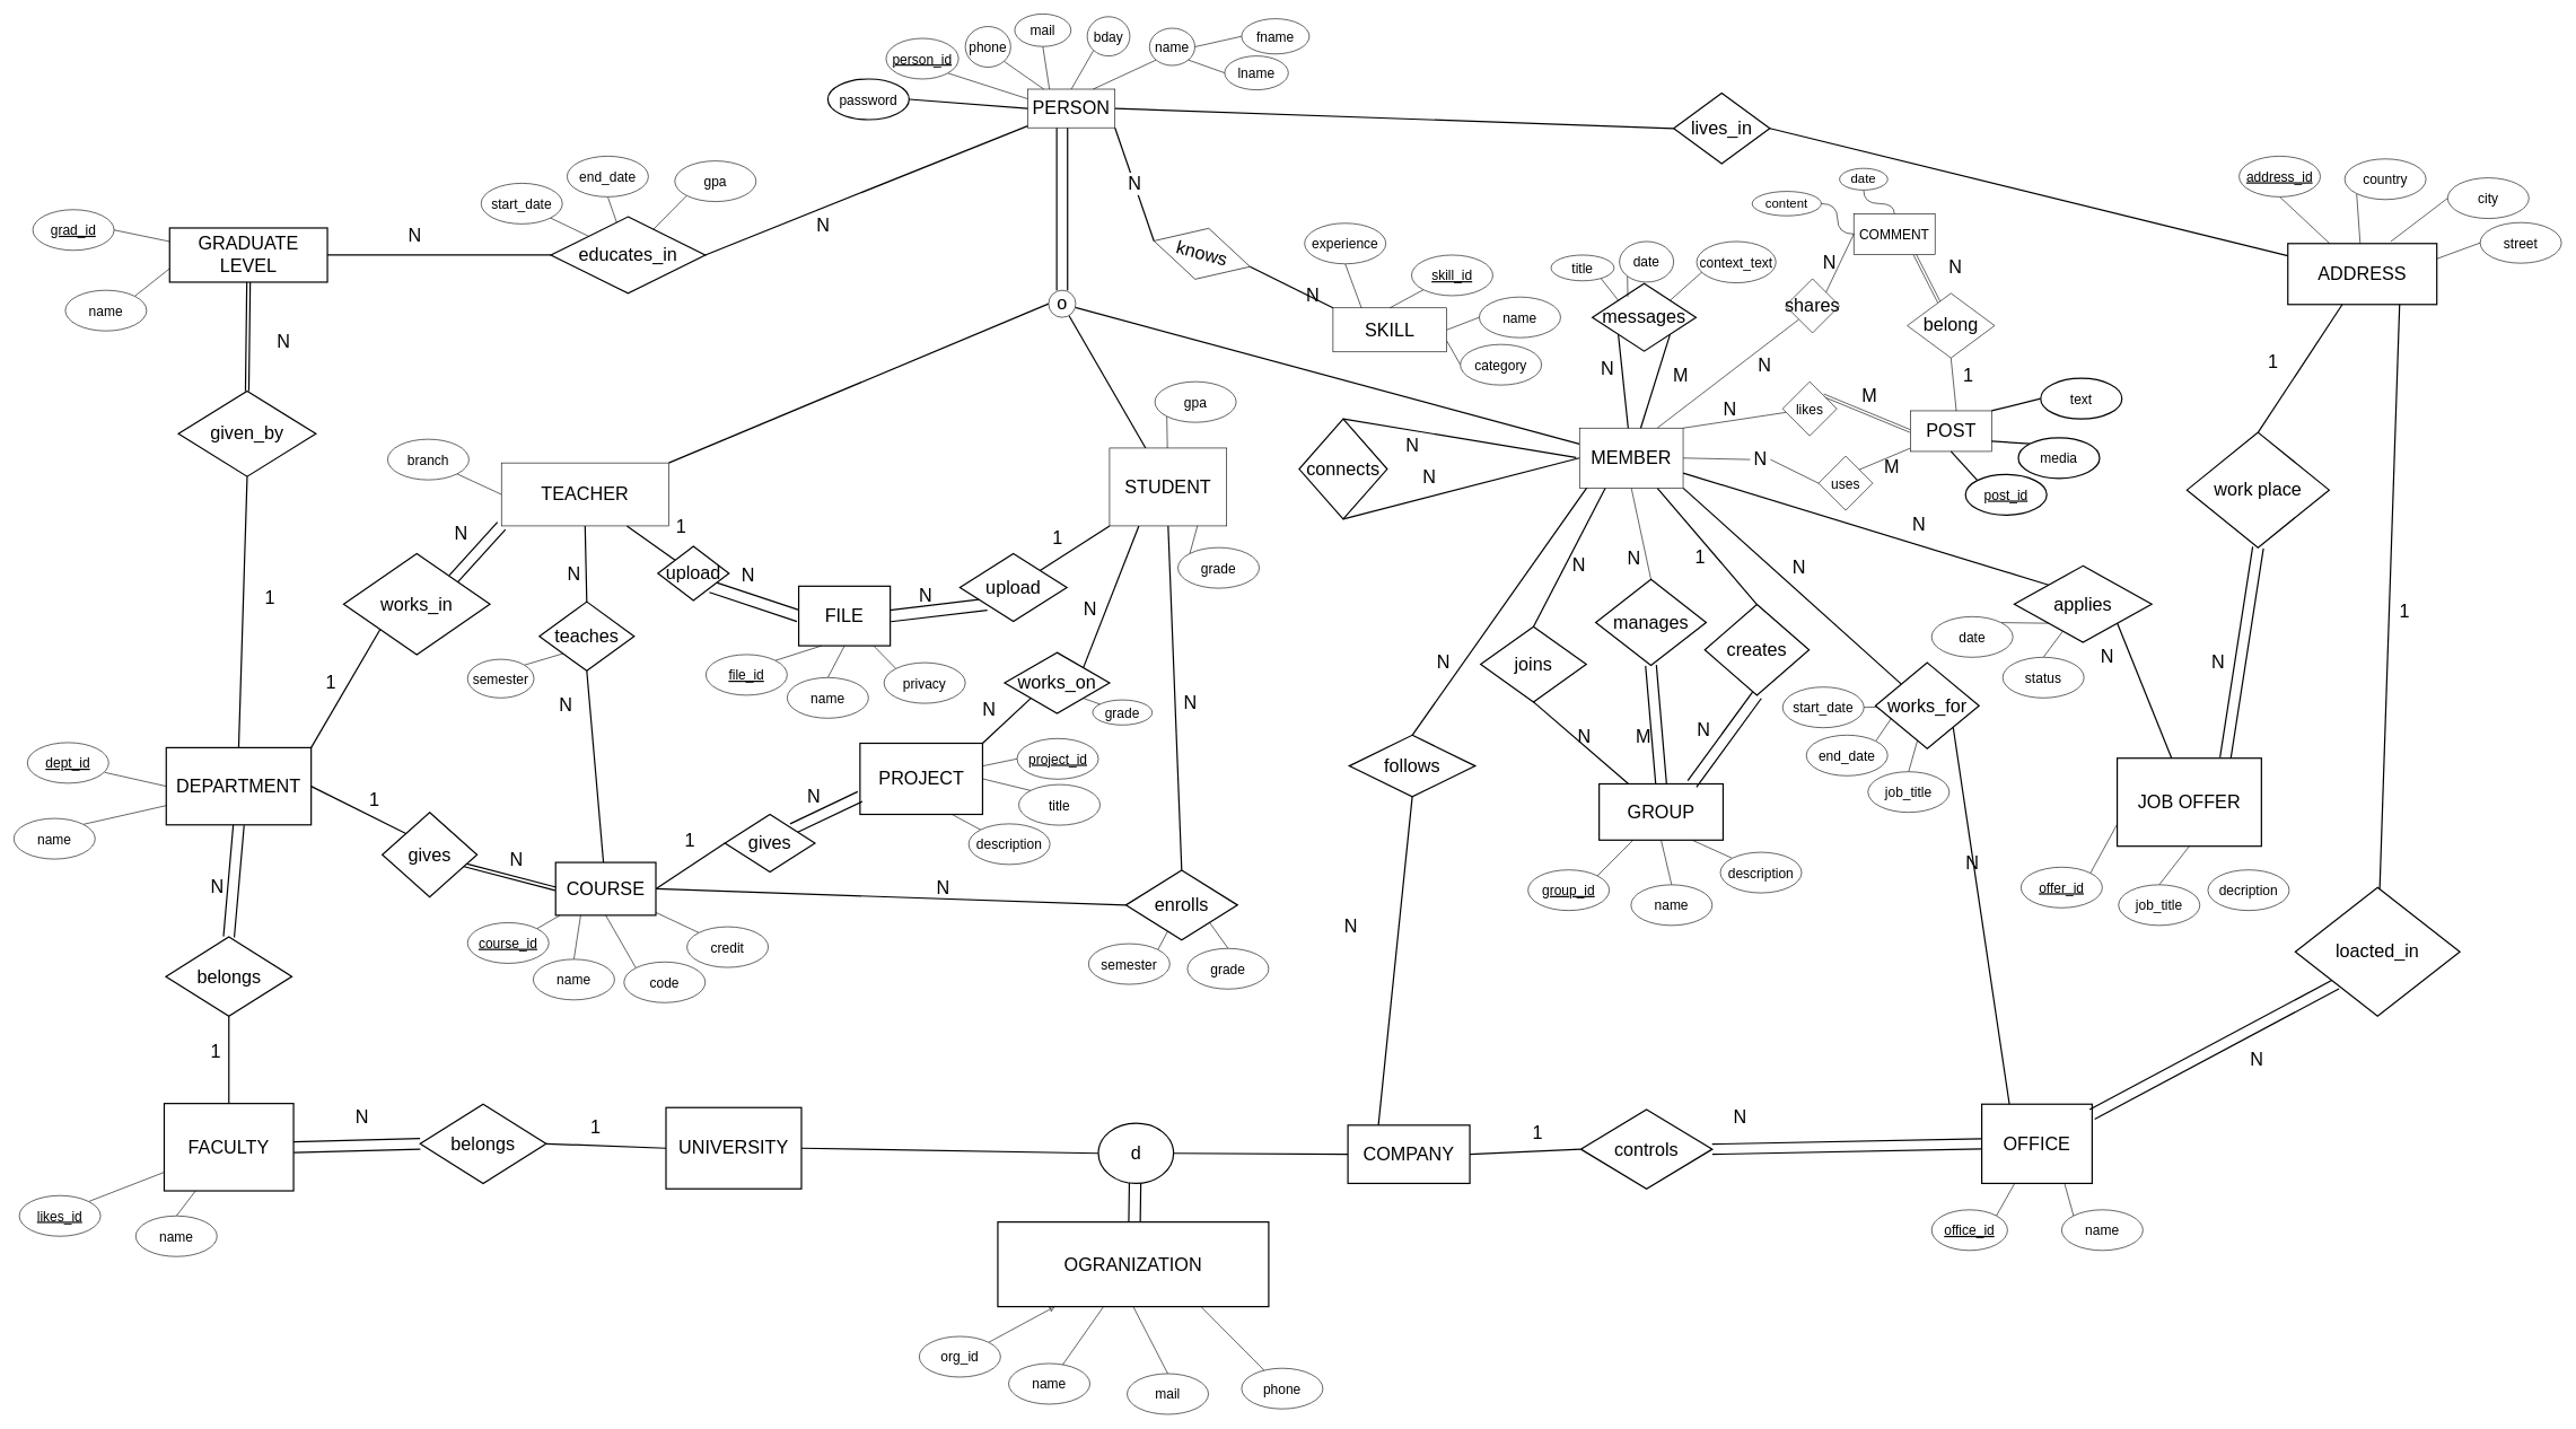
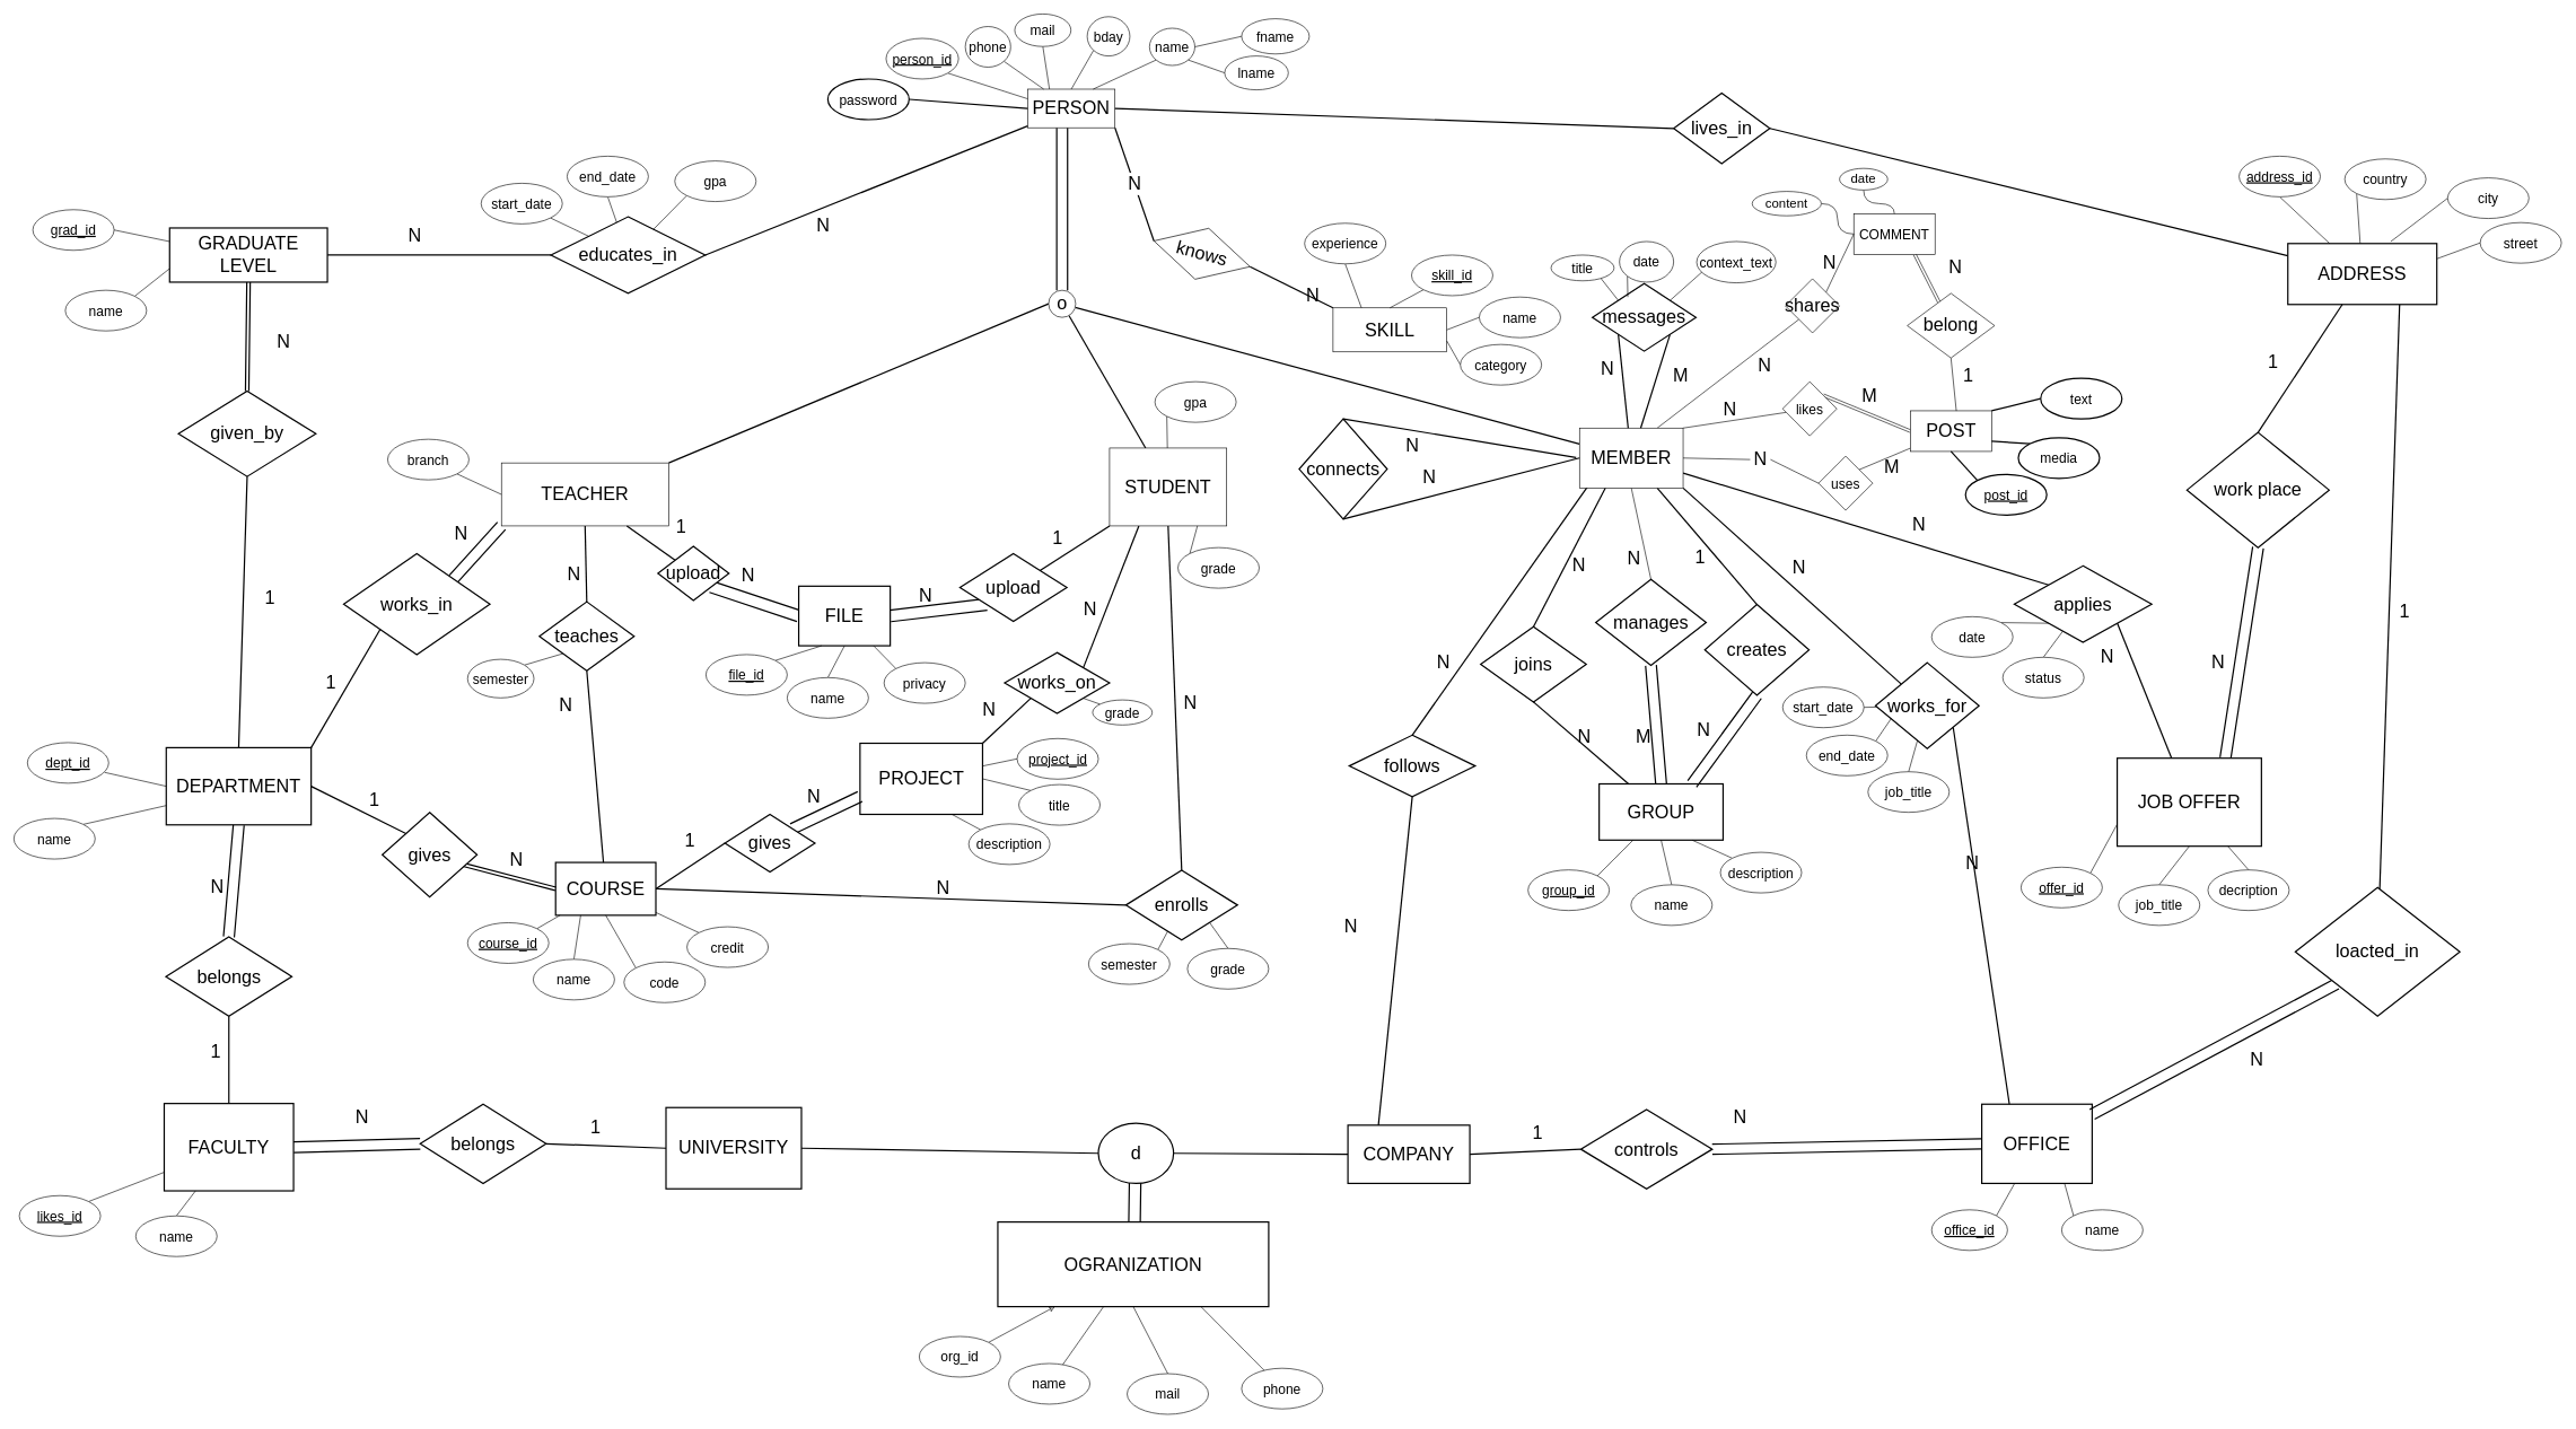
+ <mxCell id="184" style="edgeStyle=none;rounded=0;orthogonalLoop=1;jettySize=auto;html=1;exitX=0.5;exitY=0;exitDx=0;exitDy=0;fontFamily=Helvetica;fontSize=20;fontColor=default;endArrow=none;endFill=0;" parent="1" source="185" target="134" edge="1"><mxGeometry relative="1" as="geometry" /></mxCell>
